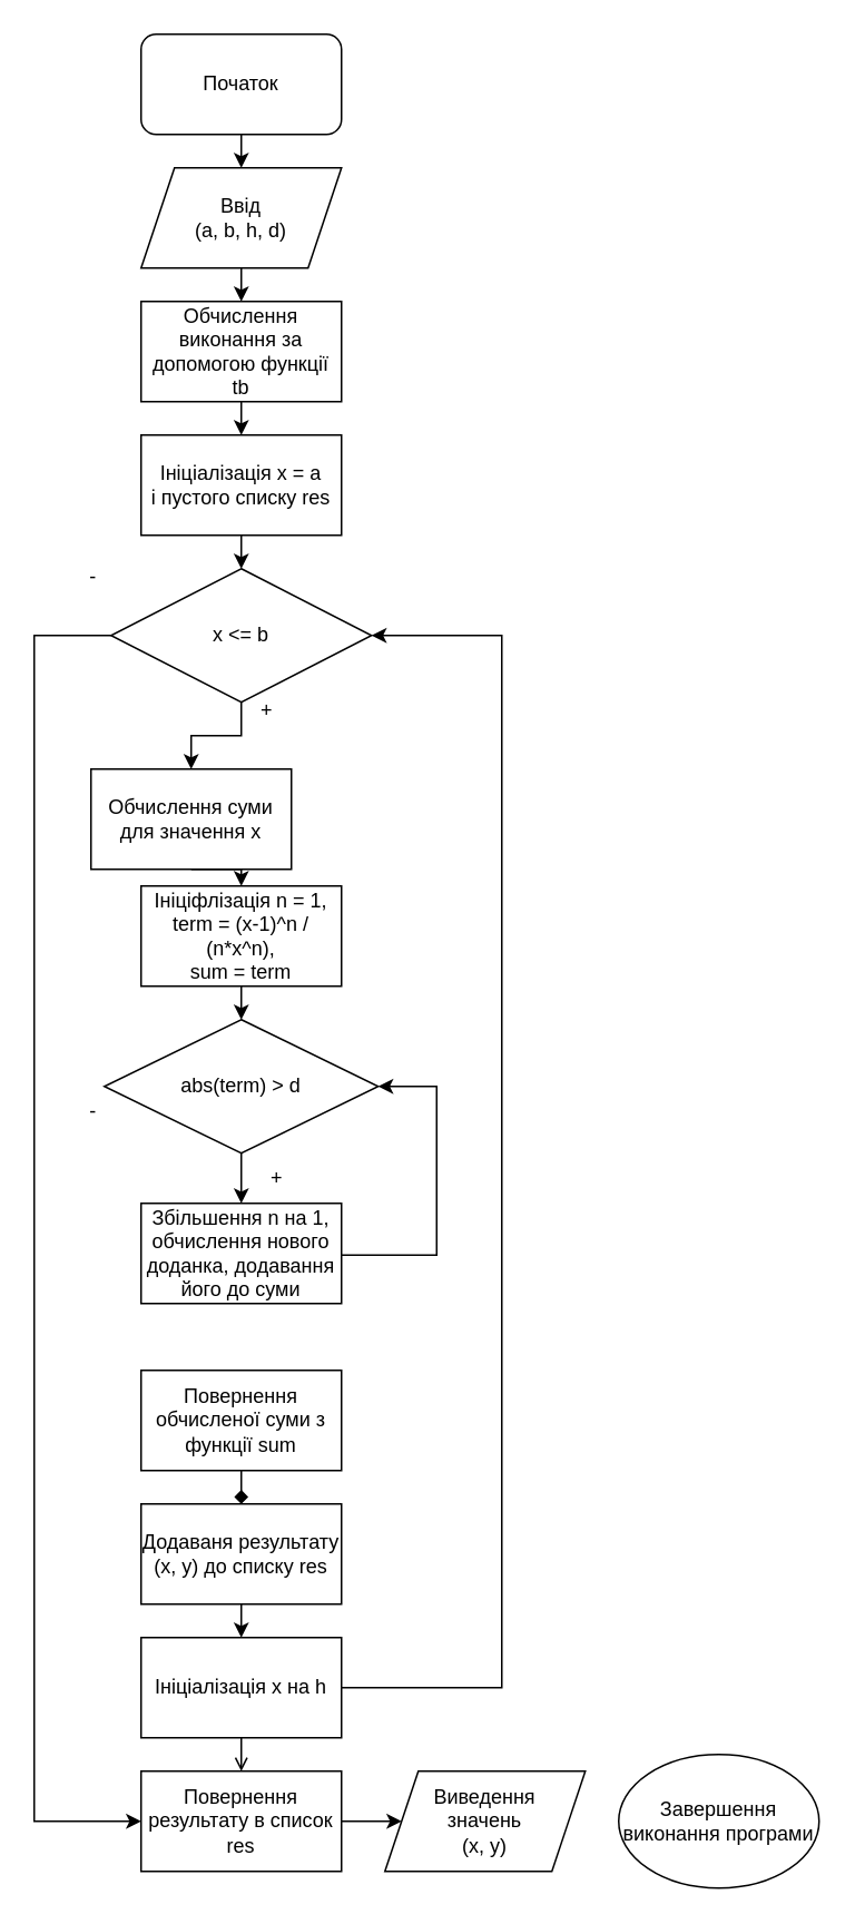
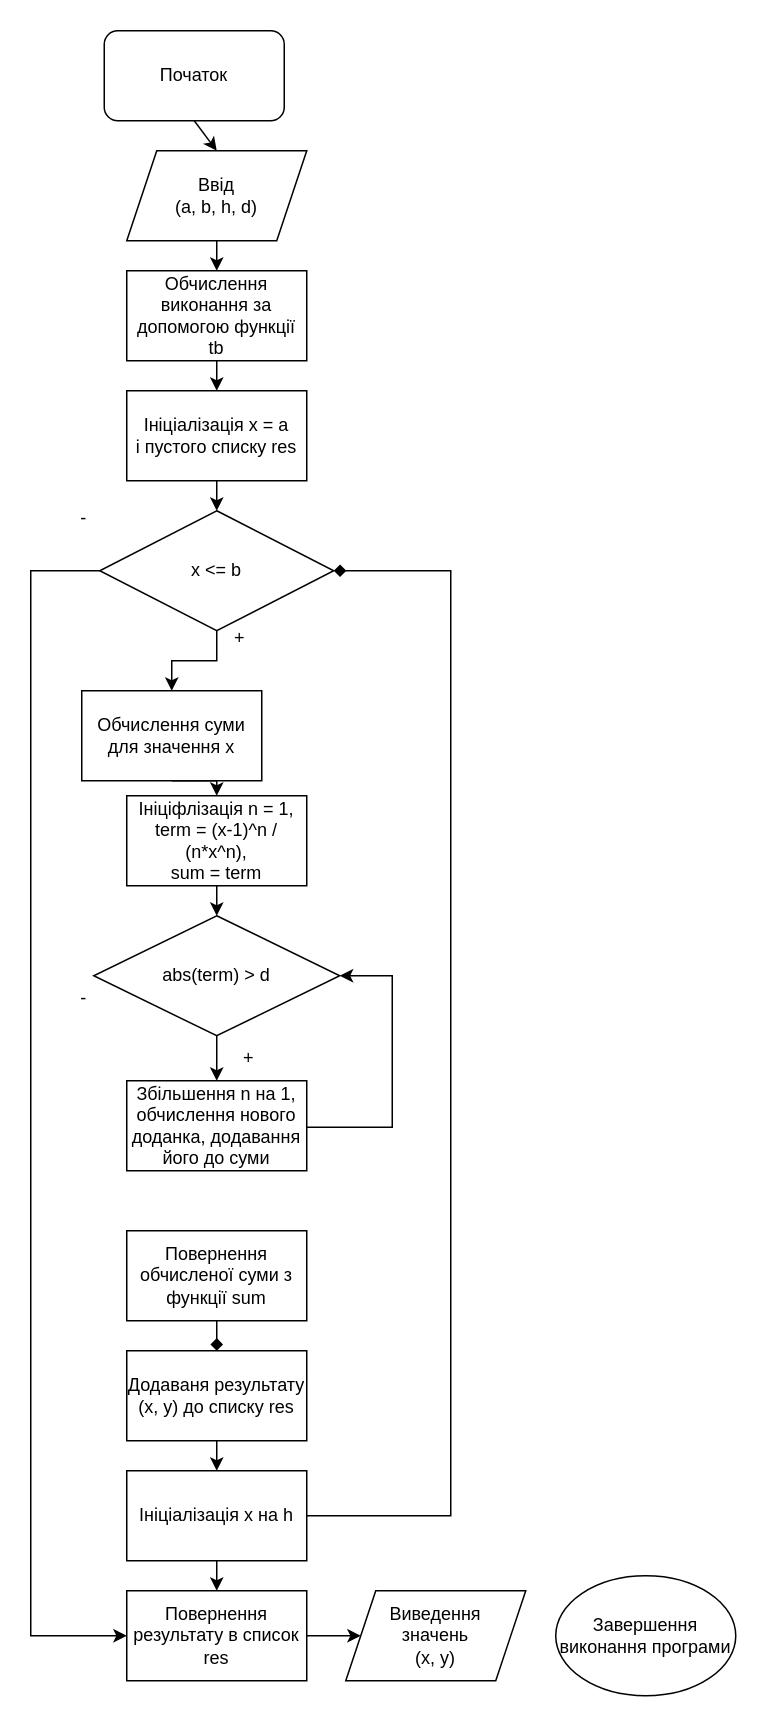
- <mxCell id="2" value="Початок" style="rounded=1;whiteSpace=wrap;html=1;" parent="1" vertex="1"><mxGeometry x="84" y="20" width="120" height="60" as="geometry" /></mxCell>
+ <mxCell id="2" value="Початок" style="rounded=1;whiteSpace=wrap;html=1;" parent="1" vertex="1"><mxGeometry x="69" y="20" width="120" height="60" as="geometry" /></mxCell>
- <mxCell id="27" style="edgeStyle=orthogonalEdgeStyle;rounded=0;orthogonalLoop=1;jettySize=auto;html=1;exitX=1;exitY=0.5;exitDx=0;exitDy=0;entryX=1;entryY=0.5;entryDx=0;entryDy=0;" parent="1" source="29" target="12" edge="1"><mxGeometry relative="1" as="geometry"><Array as="points"><mxPoint x="300" y="1010" /><mxPoint x="300" y="380" /></Array></mxGeometry></mxCell>
+ <mxCell id="27" style="edgeStyle=orthogonalEdgeStyle;rounded=0;orthogonalLoop=1;jettySize=auto;html=1;exitX=1;exitY=0.5;exitDx=0;exitDy=0;entryX=1;entryY=0.5;entryDx=0;entryDy=0;endArrow=diamond;" parent="1" source="29" target="12" edge="1"><mxGeometry relative="1" as="geometry"><Array as="points"><mxPoint x="300" y="1010" /><mxPoint x="300" y="380" /></Array></mxGeometry></mxCell>
- <mxCell id="28" style="edgeStyle=orthogonalEdgeStyle;rounded=0;orthogonalLoop=1;jettySize=auto;html=1;exitX=0.5;exitY=1;exitDx=0;exitDy=0;entryX=0.5;entryY=0;entryDx=0;entryDy=0;endArrow=open;" parent="1" source="29" target="33" edge="1"><mxGeometry relative="1" as="geometry" /></mxCell>
+ <mxCell id="28" style="edgeStyle=orthogonalEdgeStyle;rounded=0;orthogonalLoop=1;jettySize=auto;html=1;exitX=0.5;exitY=1;exitDx=0;exitDy=0;entryX=0.5;entryY=0;entryDx=0;entryDy=0;" parent="1" source="29" target="33" edge="1"><mxGeometry relative="1" as="geometry" /></mxCell>
